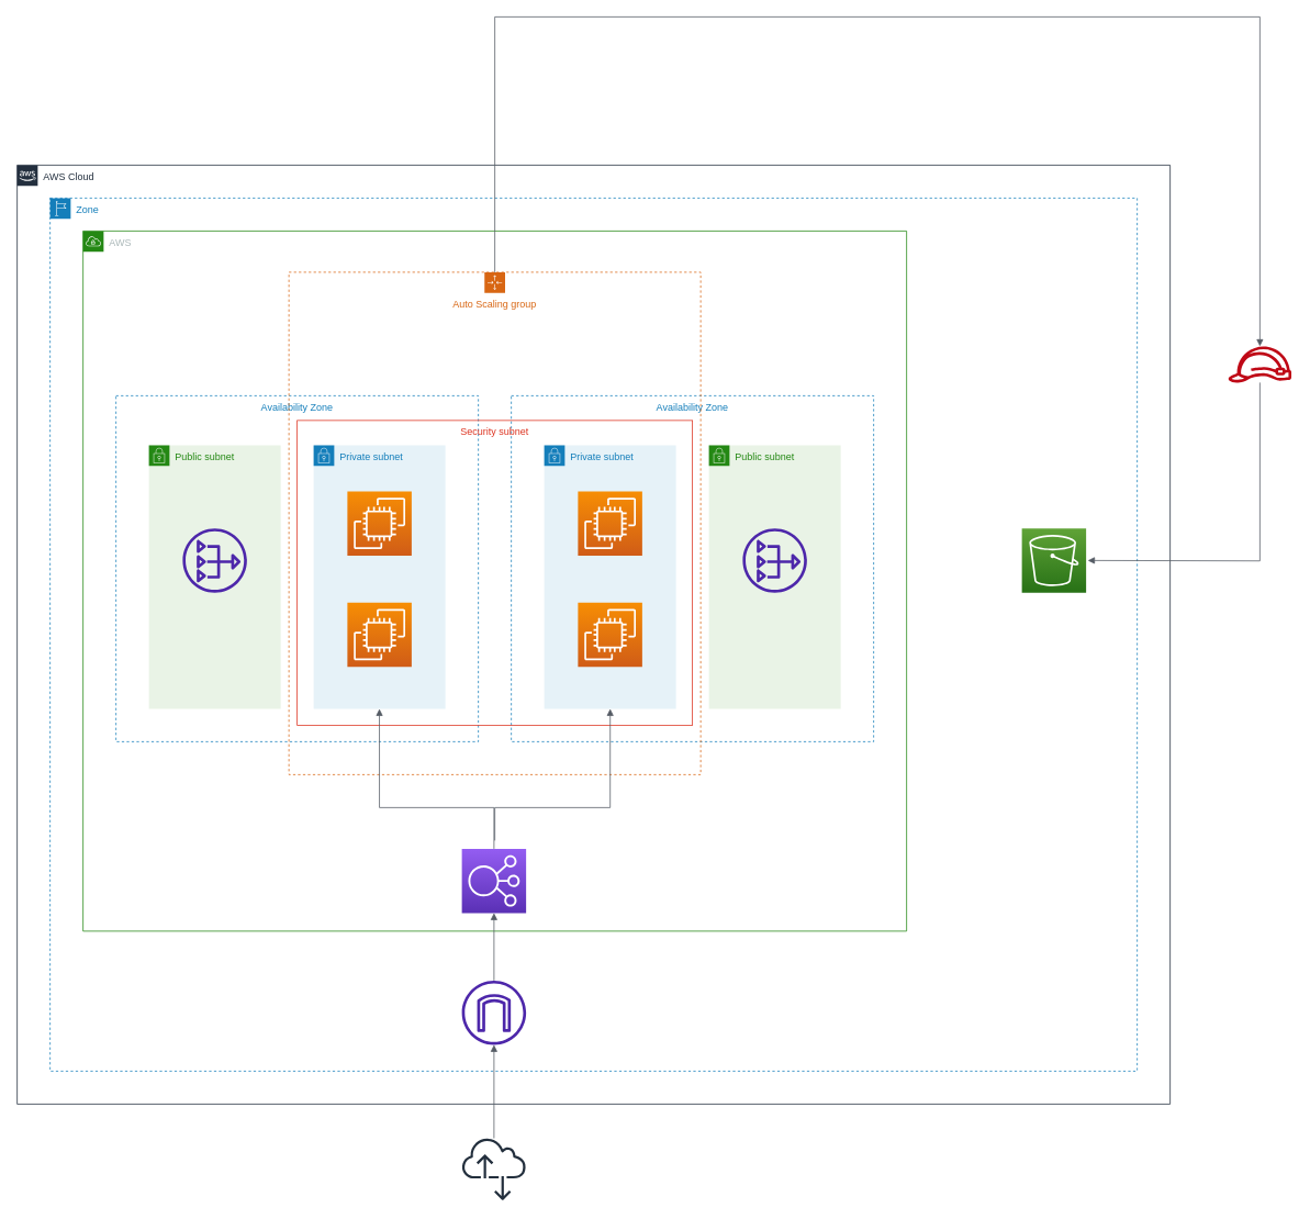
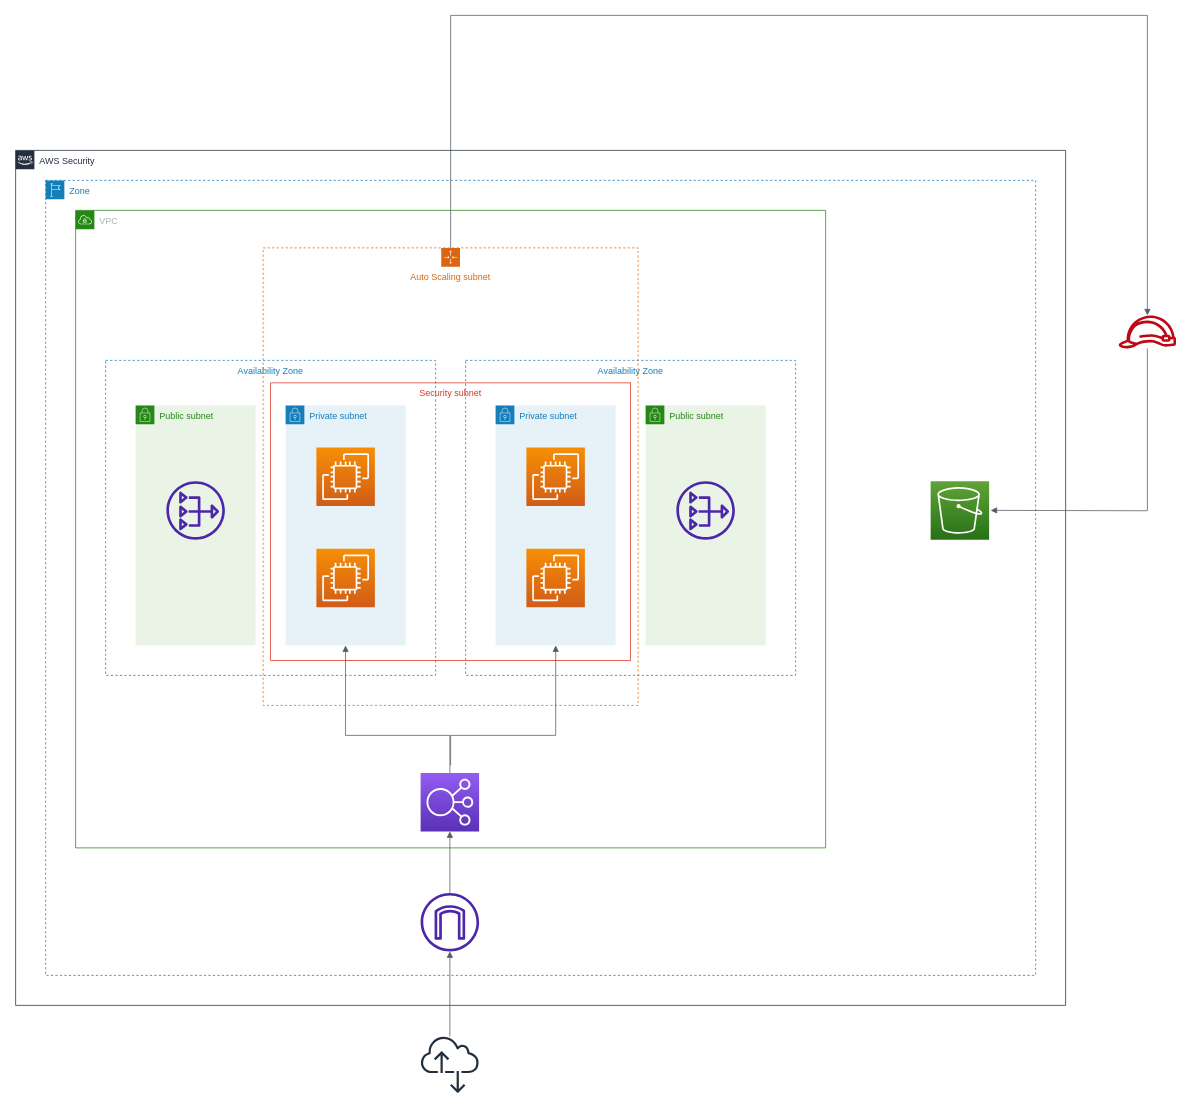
- <mxCell id="2" value="AWS Cloud" style="points=[[0,0],[0.25,0],[0.5,0],[0.75,0],[1,0],[1,0.25],[1,0.5],[1,0.75],[1,1],[0.75,1],[0.5,1],[0.25,1],[0,1],[0,0.75],[0,0.5],[0,0.25]];outlineConnect=0;gradientColor=none;html=1;whiteSpace=wrap;fontSize=12;fontStyle=0;container=1;pointerEvents=0;collapsible=0;recursiveResize=0;shape=mxgraph.aws4.group;grIcon=mxgraph.aws4.group_aws_cloud_alt;strokeColor=#232F3E;fillColor=none;verticalAlign=top;align=left;spacingLeft=30;fontColor=#232F3E;dashed=0;" parent="1" vertex="1"><mxGeometry x="20" y="200" width="1400" height="1140" as="geometry" /></mxCell>
+ <mxCell id="2" value="AWS Security" style="points=[[0,0],[0.25,0],[0.5,0],[0.75,0],[1,0],[1,0.25],[1,0.5],[1,0.75],[1,1],[0.75,1],[0.5,1],[0.25,1],[0,1],[0,0.75],[0,0.5],[0,0.25]];outlineConnect=0;gradientColor=none;html=1;whiteSpace=wrap;fontSize=12;fontStyle=0;container=1;pointerEvents=0;collapsible=0;recursiveResize=0;shape=mxgraph.aws4.group;grIcon=mxgraph.aws4.group_aws_cloud_alt;strokeColor=#232F3E;fillColor=none;verticalAlign=top;align=left;spacingLeft=30;fontColor=#232F3E;dashed=0;" parent="1" vertex="1"><mxGeometry x="20" y="200" width="1400" height="1140" as="geometry" /></mxCell>
- <mxCell id="4" value="AWS" style="points=[[0,0],[0.25,0],[0.5,0],[0.75,0],[1,0],[1,0.25],[1,0.5],[1,0.75],[1,1],[0.75,1],[0.5,1],[0.25,1],[0,1],[0,0.75],[0,0.5],[0,0.25]];outlineConnect=0;gradientColor=none;html=1;whiteSpace=wrap;fontSize=12;fontStyle=0;container=1;pointerEvents=0;collapsible=0;recursiveResize=0;shape=mxgraph.aws4.group;grIcon=mxgraph.aws4.group_vpc;strokeColor=#248814;fillColor=none;verticalAlign=top;align=left;spacingLeft=30;fontColor=#AAB7B8;dashed=0;" parent="3" vertex="1"><mxGeometry x="40" y="40" width="1000" height="850" as="geometry" /></mxCell>
+ <mxCell id="4" value="VPC" style="points=[[0,0],[0.25,0],[0.5,0],[0.75,0],[1,0],[1,0.25],[1,0.5],[1,0.75],[1,1],[0.75,1],[0.5,1],[0.25,1],[0,1],[0,0.75],[0,0.5],[0,0.25]];outlineConnect=0;gradientColor=none;html=1;whiteSpace=wrap;fontSize=12;fontStyle=0;container=1;pointerEvents=0;collapsible=0;recursiveResize=0;shape=mxgraph.aws4.group;grIcon=mxgraph.aws4.group_vpc;strokeColor=#248814;fillColor=none;verticalAlign=top;align=left;spacingLeft=30;fontColor=#AAB7B8;dashed=0;" parent="3" vertex="1"><mxGeometry x="40" y="40" width="1000" height="850" as="geometry" /></mxCell>
- <mxCell id="14" value="Auto Scaling group" style="points=[[0,0],[0.25,0],[0.5,0],[0.75,0],[1,0],[1,0.25],[1,0.5],[1,0.75],[1,1],[0.75,1],[0.5,1],[0.25,1],[0,1],[0,0.75],[0,0.5],[0,0.25]];outlineConnect=0;gradientColor=none;html=1;whiteSpace=wrap;fontSize=12;fontStyle=0;container=1;pointerEvents=0;collapsible=0;recursiveResize=0;shape=mxgraph.aws4.groupCenter;grIcon=mxgraph.aws4.group_auto_scaling_group;grStroke=1;strokeColor=#D86613;fillColor=none;verticalAlign=top;align=center;fontColor=#D86613;dashed=1;spacingTop=25;" parent="4" vertex="1"><mxGeometry x="250" y="50" width="500" height="610" as="geometry" /></mxCell>
+ <mxCell id="14" value="Auto Scaling subnet" style="points=[[0,0],[0.25,0],[0.5,0],[0.75,0],[1,0],[1,0.25],[1,0.5],[1,0.75],[1,1],[0.75,1],[0.5,1],[0.25,1],[0,1],[0,0.75],[0,0.5],[0,0.25]];outlineConnect=0;gradientColor=none;html=1;whiteSpace=wrap;fontSize=12;fontStyle=0;container=1;pointerEvents=0;collapsible=0;recursiveResize=0;shape=mxgraph.aws4.groupCenter;grIcon=mxgraph.aws4.group_auto_scaling_group;grStroke=1;strokeColor=#D86613;fillColor=none;verticalAlign=top;align=center;fontColor=#D86613;dashed=1;spacingTop=25;" parent="4" vertex="1"><mxGeometry x="250" y="50" width="500" height="610" as="geometry" /></mxCell>
